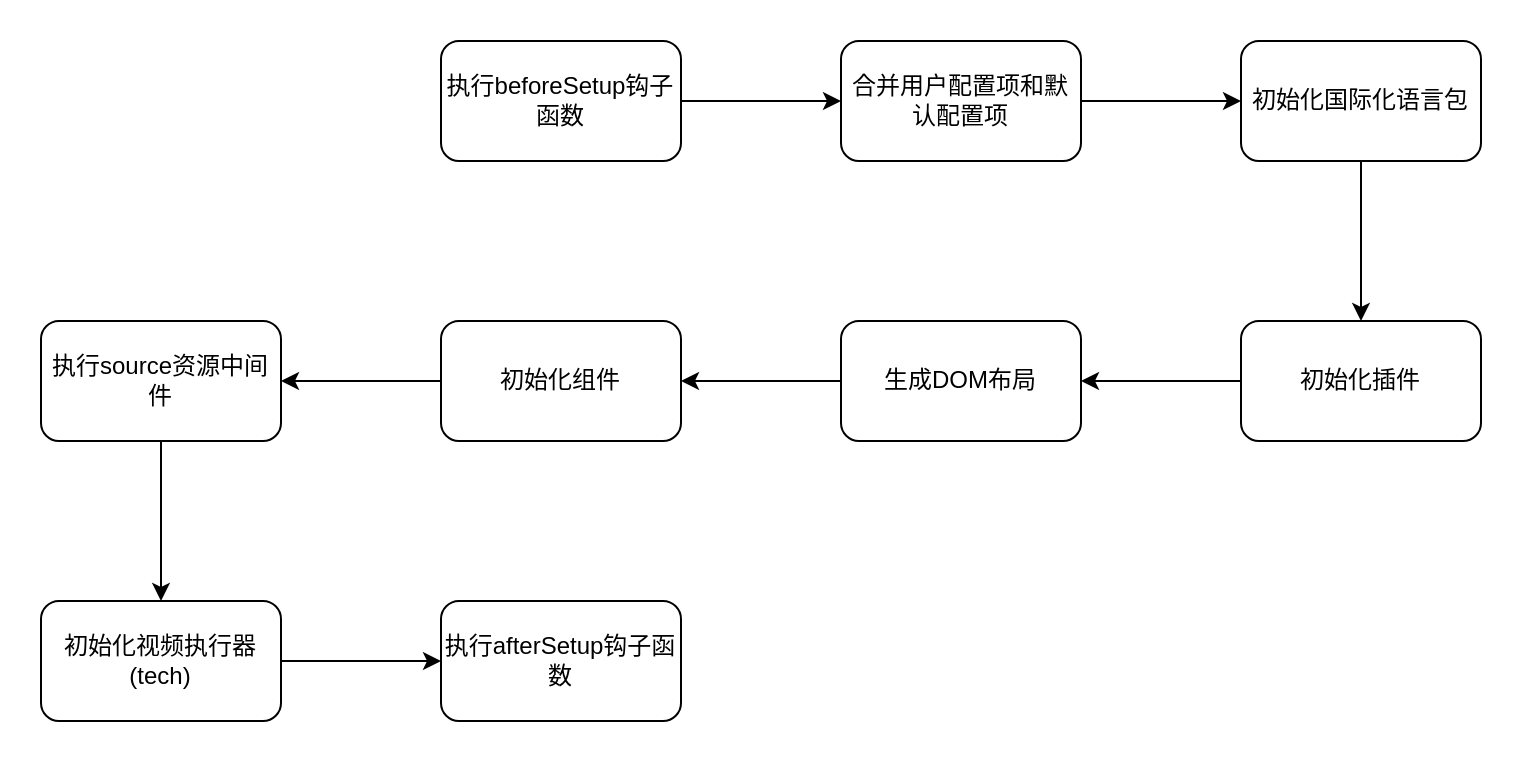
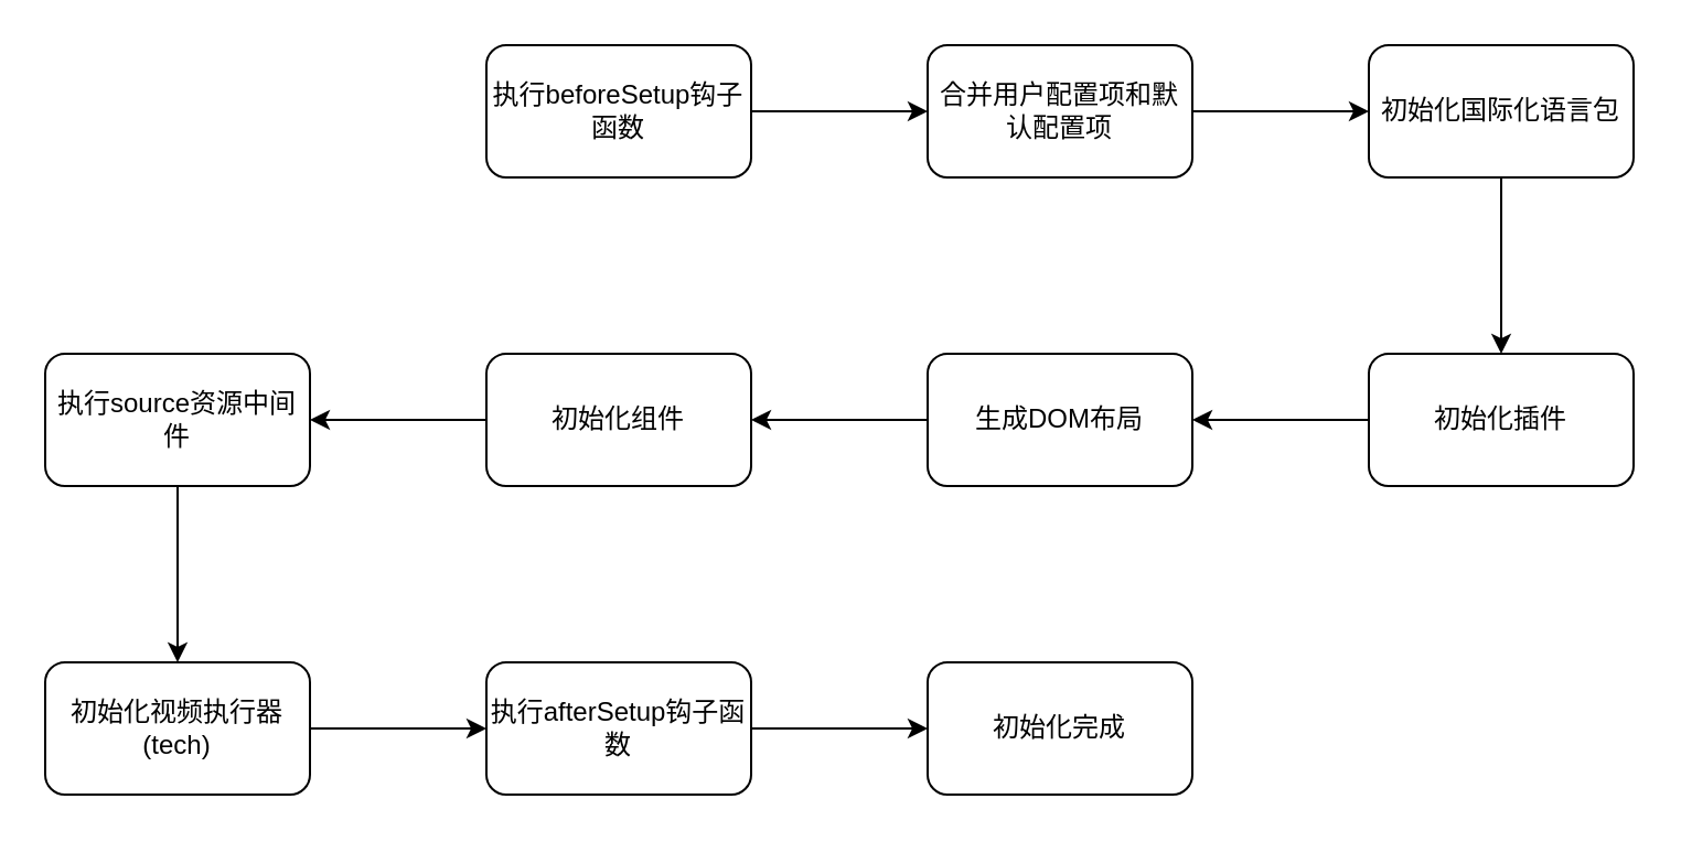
+ <mxCell id="18" value="" style="edgeStyle=orthogonalEdgeStyle;rounded=0;orthogonalLoop=1;jettySize=auto;html=1;" edge="1" parent="1" source="19" target="20"><mxGeometry relative="1" as="geometry" /></mxCell>
+ <mxCell id="20" value="初始化完成" style="whiteSpace=wrap;html=1;rounded=1;" vertex="1" parent="1"><mxGeometry x="420" y="300" width="120" height="60" as="geometry" /></mxCell>
